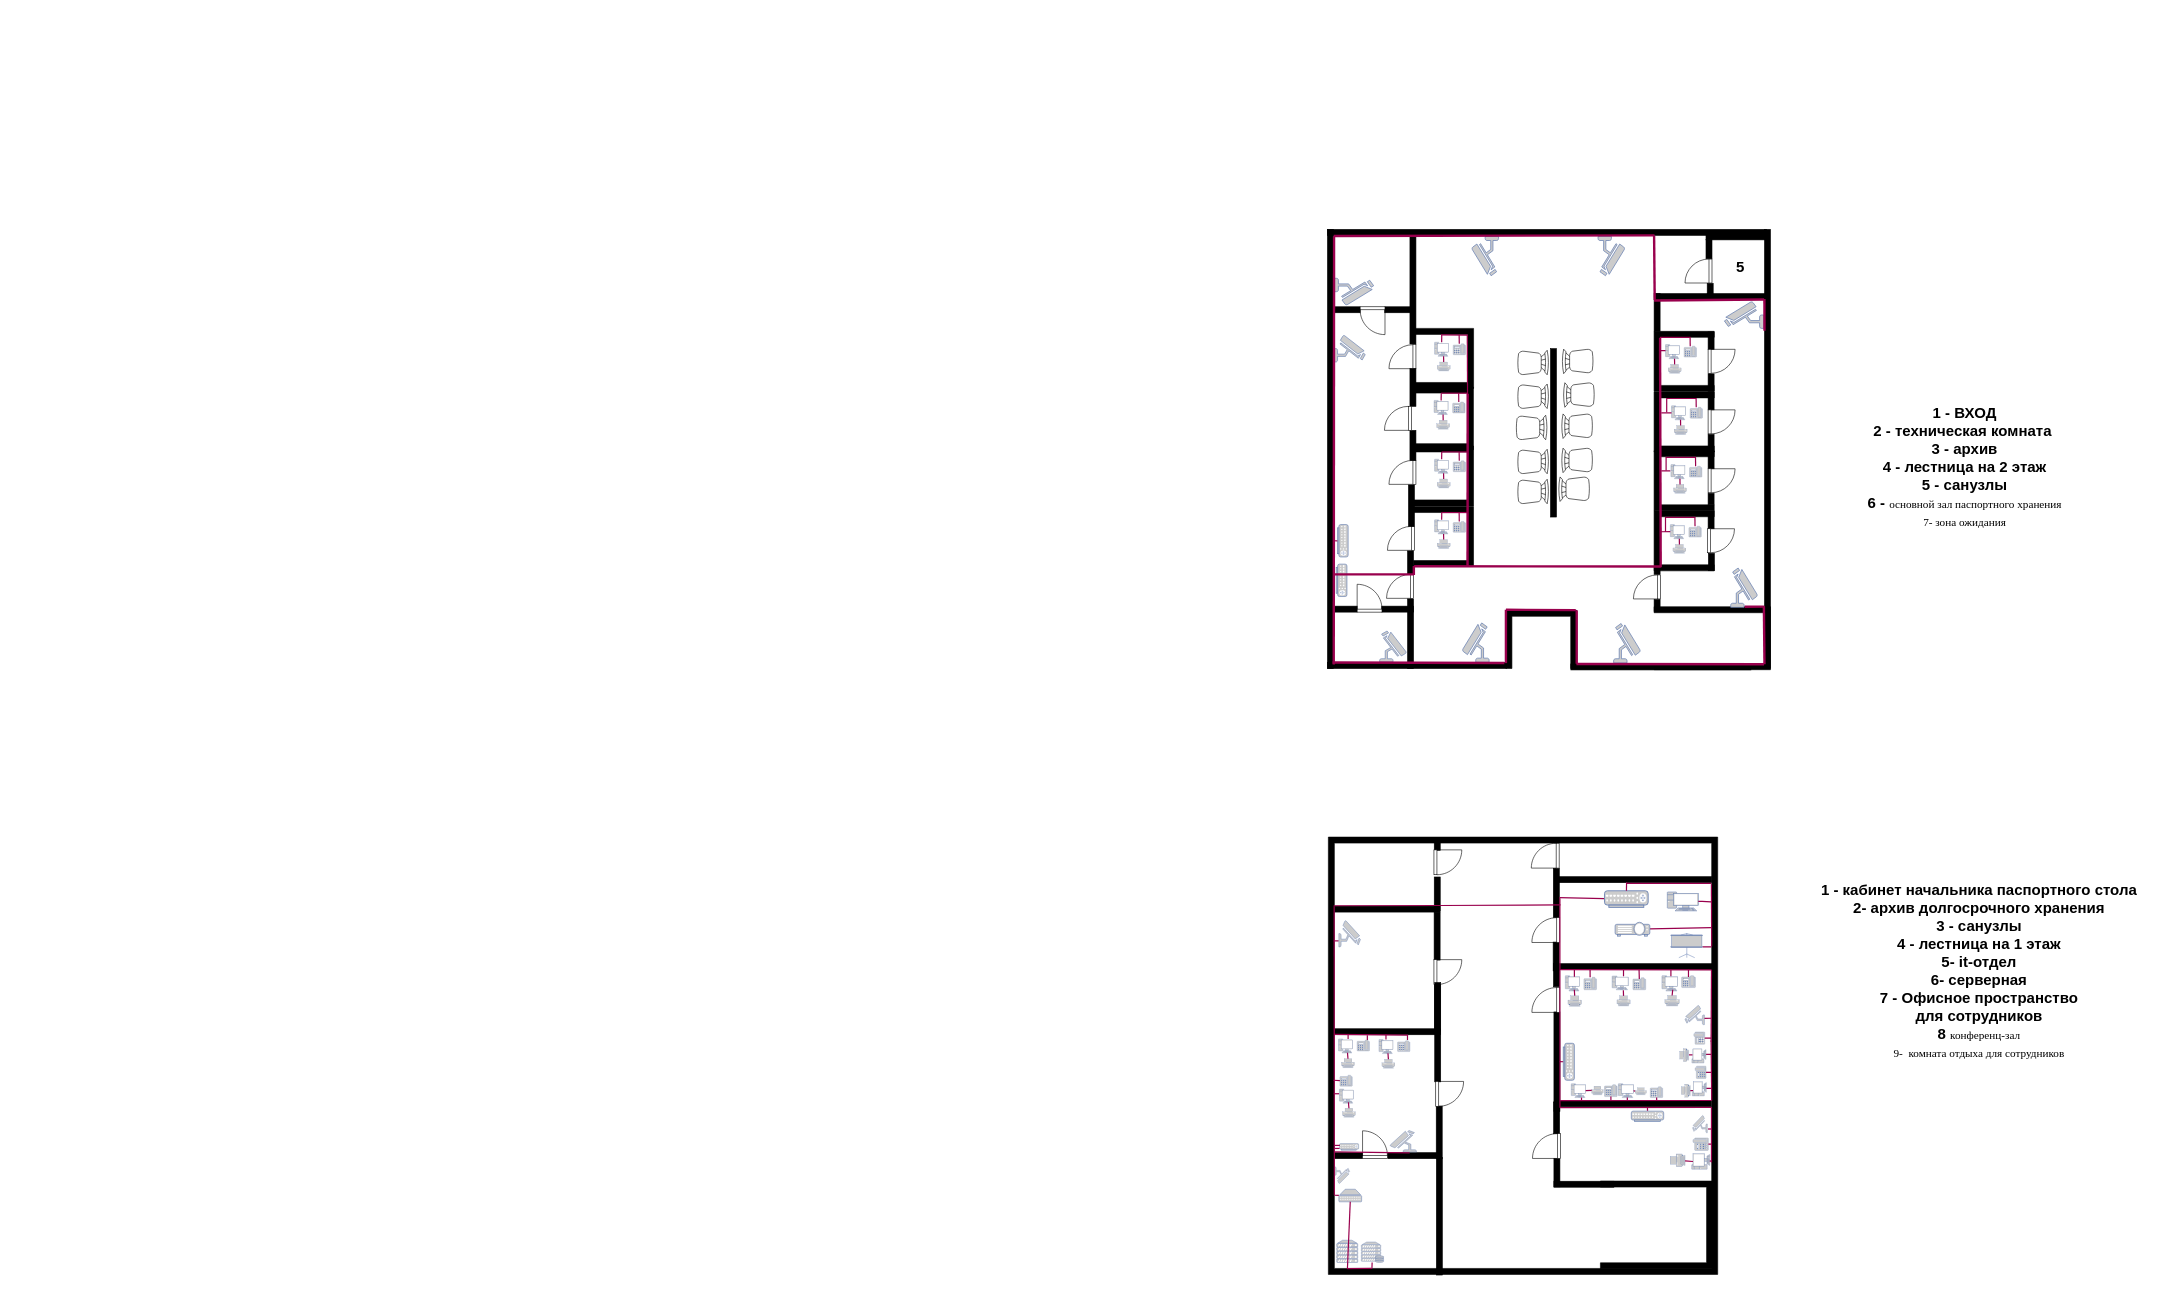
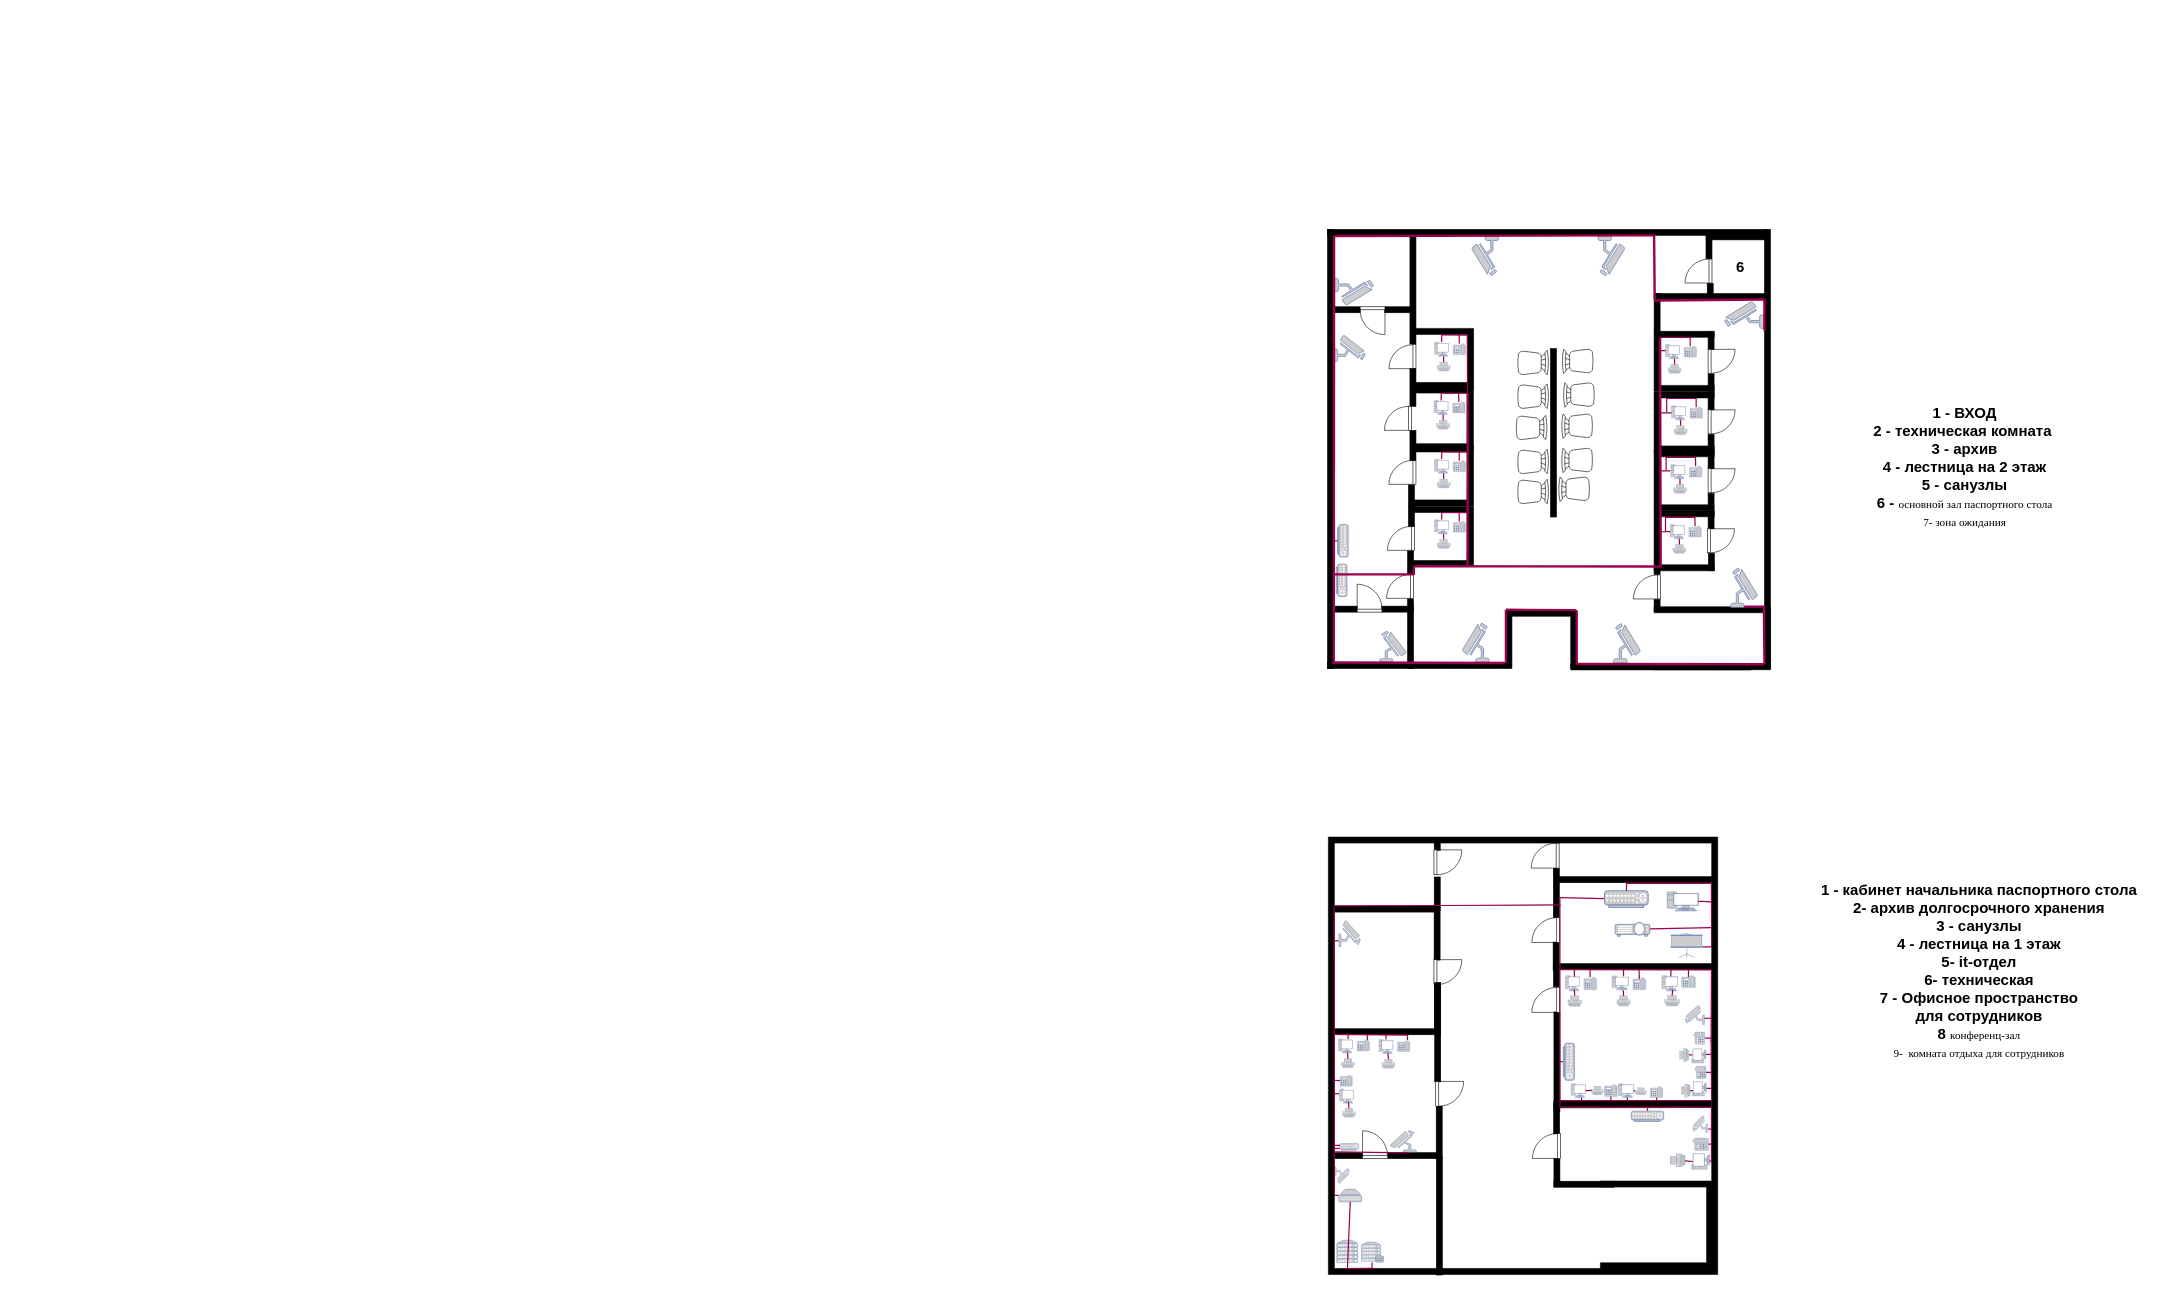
- <mxCell id="34" value="&lt;b&gt;5&lt;/b&gt;" style="text;html=1;align=center;verticalAlign=middle;whiteSpace=wrap;rounded=0;fontSize=25;" vertex="1" parent="31"><mxGeometry x="59.5" y="75.38" width="60" height="30" as="geometry" /></mxCell>
+ <mxCell id="34" value="&lt;b&gt;6&lt;/b&gt;" style="text;html=1;align=center;verticalAlign=middle;whiteSpace=wrap;rounded=0;fontSize=25;" vertex="1" parent="31"><mxGeometry x="59.5" y="75.38" width="60" height="30" as="geometry" /></mxCell>
- <mxCell id="17" value="&lt;b&gt;1 - ВХОД&lt;br&gt;2 - техническая комната&amp;nbsp;&lt;br&gt;3 - архив&lt;/b&gt;&lt;div&gt;&lt;b&gt;4 - лестница на 2 этаж&lt;/b&gt;&lt;/div&gt;&lt;div&gt;&lt;b&gt;5 - санузлы&lt;/b&gt;&lt;/div&gt;&lt;div&gt;&lt;b&gt;6 -&amp;nbsp;&lt;/b&gt;&lt;span style=&quot;font-family: &amp;quot;Times New Roman&amp;quot;, serif; font-size: 14pt; background-color: transparent; color: light-dark(rgb(0, 0, 0), rgb(255, 255, 255));&quot;&gt;основной зал паспортного хранения&lt;br&gt;7- зона ожидания&lt;/span&gt;&lt;/div&gt;" style="text;html=1;align=center;verticalAlign=middle;whiteSpace=wrap;rounded=0;fontSize=25;" vertex="1" parent="1"><mxGeometry x="2964.154" y="607.87" width="620" height="336" as="geometry" /></mxCell>
+ <mxCell id="17" value="&lt;b&gt;1 - ВХОД&lt;br&gt;2 - техническая комната&amp;nbsp;&lt;br&gt;3 - архив&lt;/b&gt;&lt;div&gt;&lt;b&gt;4 - лестница на 2 этаж&lt;/b&gt;&lt;/div&gt;&lt;div&gt;&lt;b&gt;5 - санузлы&lt;/b&gt;&lt;/div&gt;&lt;div&gt;&lt;b&gt;6 -&amp;nbsp;&lt;/b&gt;&lt;span style=&quot;font-family: &amp;quot;Times New Roman&amp;quot;, serif; font-size: 14pt; background-color: transparent; color: light-dark(rgb(0, 0, 0), rgb(255, 255, 255));&quot;&gt;основной зал паспортного стола&lt;br&gt;7- зона ожидания&lt;/span&gt;&lt;/div&gt;" style="text;html=1;align=center;verticalAlign=middle;whiteSpace=wrap;rounded=0;fontSize=25;" vertex="1" parent="1"><mxGeometry x="2964.154" y="607.87" width="620" height="336" as="geometry" /></mxCell>
- <mxCell id="119" value="&lt;div&gt;&lt;b style=&quot;background-color: transparent; color: light-dark(rgb(0, 0, 0), rgb(255, 255, 255));&quot;&gt;1 - кабинет начальника паспортного стола&lt;/b&gt;&lt;/div&gt;&lt;div&gt;&lt;b style=&quot;background-color: transparent; color: light-dark(rgb(0, 0, 0), rgb(255, 255, 255));&quot;&gt;2- архив долгосрочного хранения&lt;/b&gt;&lt;/div&gt;&lt;b style=&quot;background-color: transparent; color: light-dark(rgb(0, 0, 0), rgb(255, 255, 255));&quot;&gt;3 -&amp;nbsp;&lt;/b&gt;&lt;b&gt;санузлы&lt;/b&gt;&lt;b style=&quot;background-color: transparent; color: light-dark(rgb(0, 0, 0), rgb(255, 255, 255));&quot;&gt;&lt;br&gt;4 - лестница на 1 этаж&lt;br&gt;5- it-отдел&lt;br&gt;6- серверная&lt;/b&gt;&lt;div&gt;&lt;b style=&quot;background-color: transparent; color: light-dark(rgb(0, 0, 0), rgb(255, 255, 255));&quot;&gt;7 - Офисное пространство&lt;br&gt;для сотрудников&lt;br&gt;8&amp;nbsp;&lt;/b&gt;&lt;span style=&quot;font-family: &amp;quot;Times New Roman&amp;quot;, serif; font-size: 14pt; background-color: transparent; color: light-dark(rgb(0, 0, 0), rgb(255, 255, 255));&quot;&gt;конференц-зал&lt;/span&gt;&lt;/div&gt;&lt;div&gt;&lt;span style=&quot;font-family: &amp;quot;Times New Roman&amp;quot;, serif; font-size: 14pt; background-color: transparent; color: light-dark(rgb(0, 0, 0), rgb(255, 255, 255));&quot;&gt;9-&amp;nbsp;&amp;nbsp;&lt;/span&gt;&lt;span style=&quot;font-family: &amp;quot;Times New Roman&amp;quot;, serif; font-size: 14pt; background-color: transparent; color: light-dark(rgb(0, 0, 0), rgb(255, 255, 255));&quot;&gt;комната отдыха для сотрудников&lt;/span&gt;&lt;/div&gt;" style="text;html=1;align=center;verticalAlign=middle;whiteSpace=wrap;rounded=0;fontSize=25;" vertex="1" parent="1"><mxGeometry x="2988.004" y="1449" width="620" height="336" as="geometry" /></mxCell>
+ <mxCell id="119" value="&lt;div&gt;&lt;b style=&quot;background-color: transparent; color: light-dark(rgb(0, 0, 0), rgb(255, 255, 255));&quot;&gt;1 - кабинет начальника паспортного стола&lt;/b&gt;&lt;/div&gt;&lt;div&gt;&lt;b style=&quot;background-color: transparent; color: light-dark(rgb(0, 0, 0), rgb(255, 255, 255));&quot;&gt;2- архив долгосрочного хранения&lt;/b&gt;&lt;/div&gt;&lt;b style=&quot;background-color: transparent; color: light-dark(rgb(0, 0, 0), rgb(255, 255, 255));&quot;&gt;3 -&amp;nbsp;&lt;/b&gt;&lt;b&gt;санузлы&lt;/b&gt;&lt;b style=&quot;background-color: transparent; color: light-dark(rgb(0, 0, 0), rgb(255, 255, 255));&quot;&gt;&lt;br&gt;4 - лестница на 1 этаж&lt;br&gt;5- it-отдел&lt;br&gt;6- техническая&lt;/b&gt;&lt;div&gt;&lt;b style=&quot;background-color: transparent; color: light-dark(rgb(0, 0, 0), rgb(255, 255, 255));&quot;&gt;7 - Офисное пространство&lt;br&gt;для сотрудников&lt;br&gt;8&amp;nbsp;&lt;/b&gt;&lt;span style=&quot;font-family: &amp;quot;Times New Roman&amp;quot;, serif; font-size: 14pt; background-color: transparent; color: light-dark(rgb(0, 0, 0), rgb(255, 255, 255));&quot;&gt;конференц-зал&lt;/span&gt;&lt;/div&gt;&lt;div&gt;&lt;span style=&quot;font-family: &amp;quot;Times New Roman&amp;quot;, serif; font-size: 14pt; background-color: transparent; color: light-dark(rgb(0, 0, 0), rgb(255, 255, 255));&quot;&gt;9-&amp;nbsp;&amp;nbsp;&lt;/span&gt;&lt;span style=&quot;font-family: &amp;quot;Times New Roman&amp;quot;, serif; font-size: 14pt; background-color: transparent; color: light-dark(rgb(0, 0, 0), rgb(255, 255, 255));&quot;&gt;комната отдыха для сотрудников&lt;/span&gt;&lt;/div&gt;" style="text;html=1;align=center;verticalAlign=middle;whiteSpace=wrap;rounded=0;fontSize=25;" vertex="1" parent="1"><mxGeometry x="2988.004" y="1449" width="620" height="336" as="geometry" /></mxCell>
